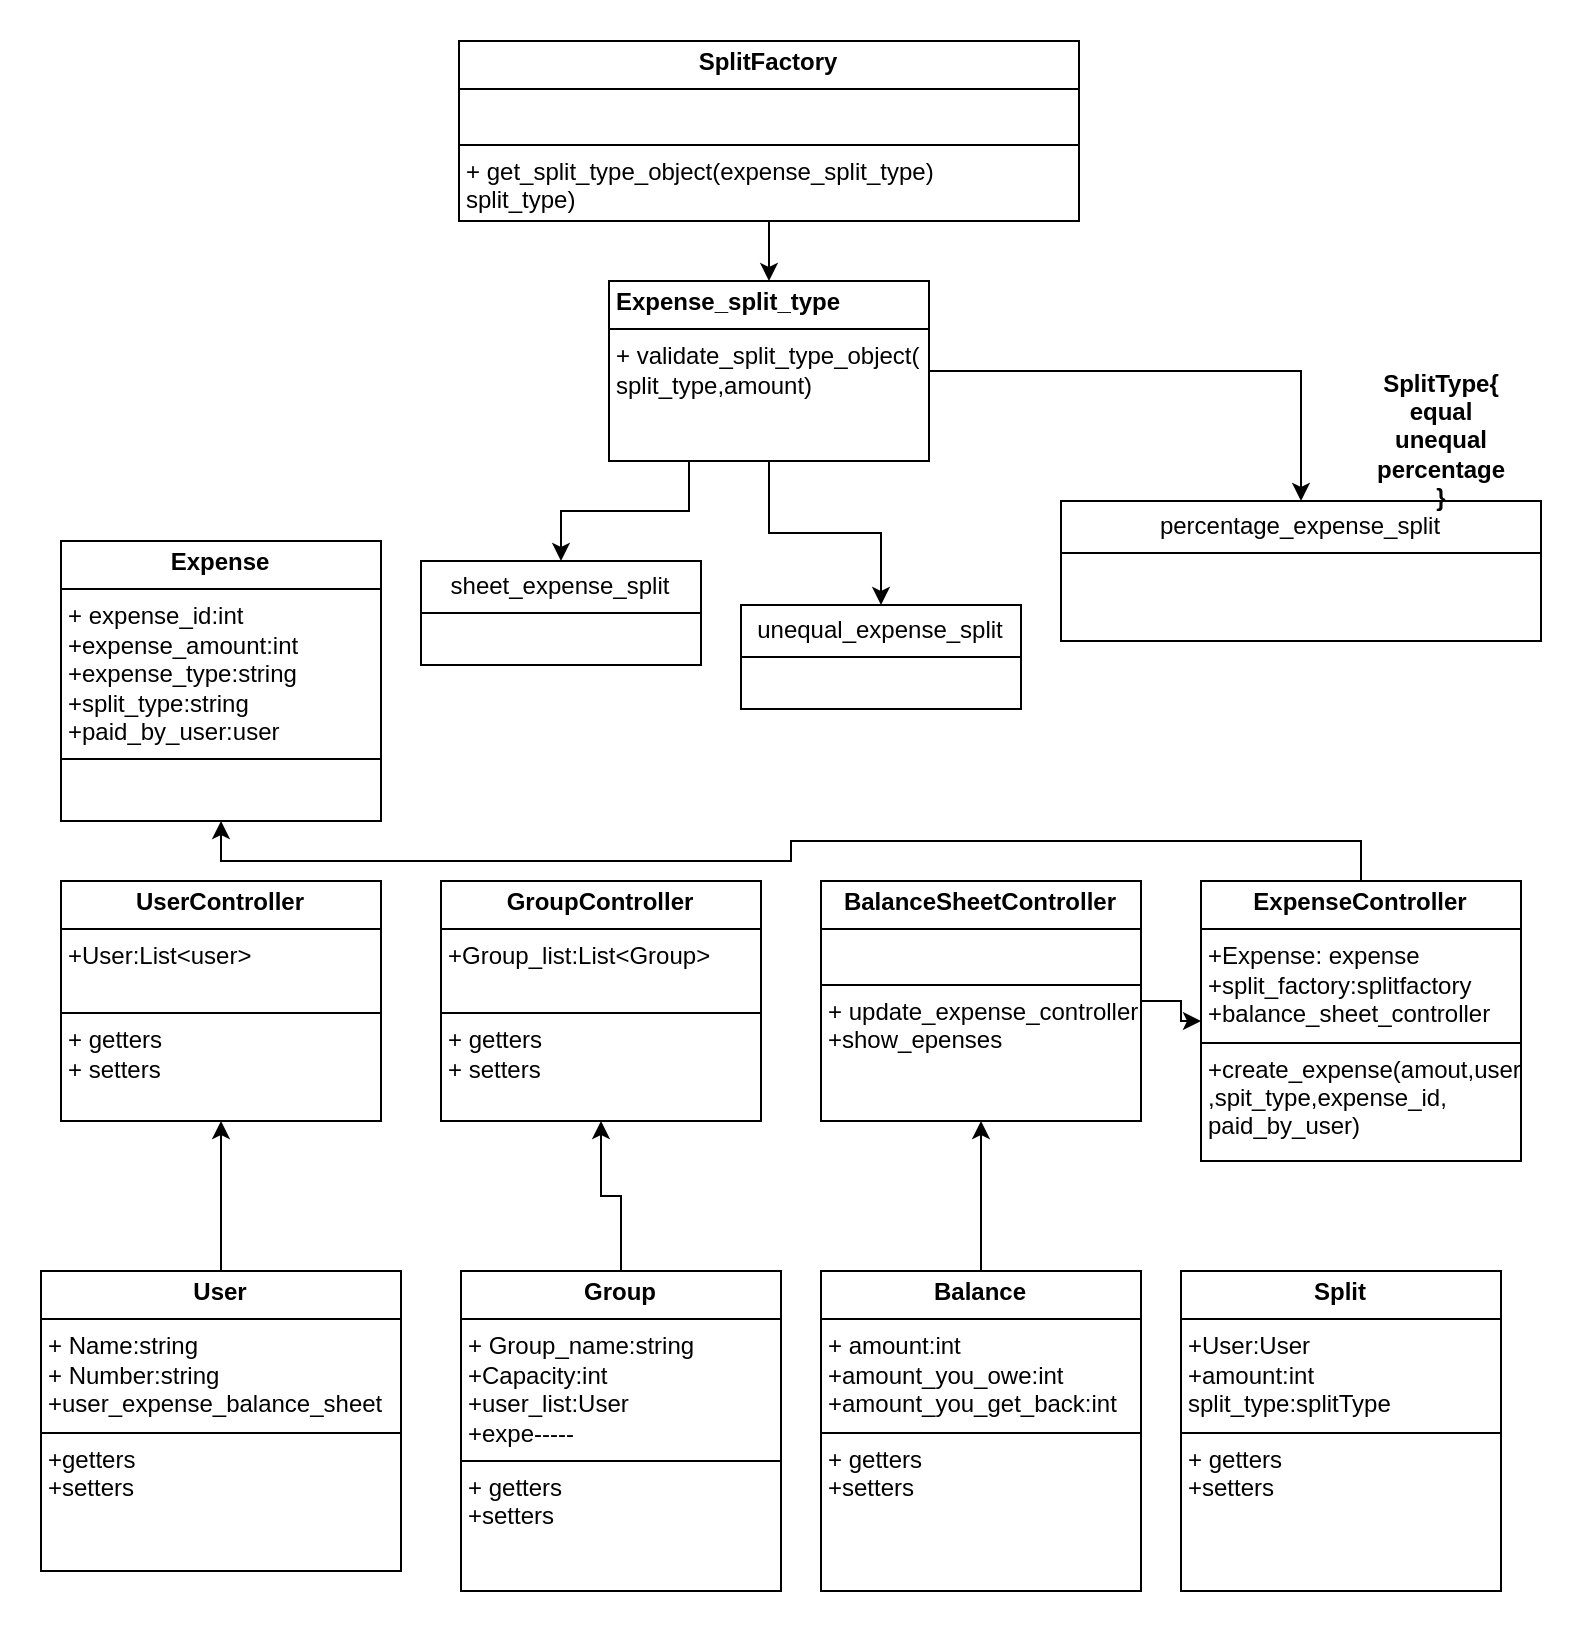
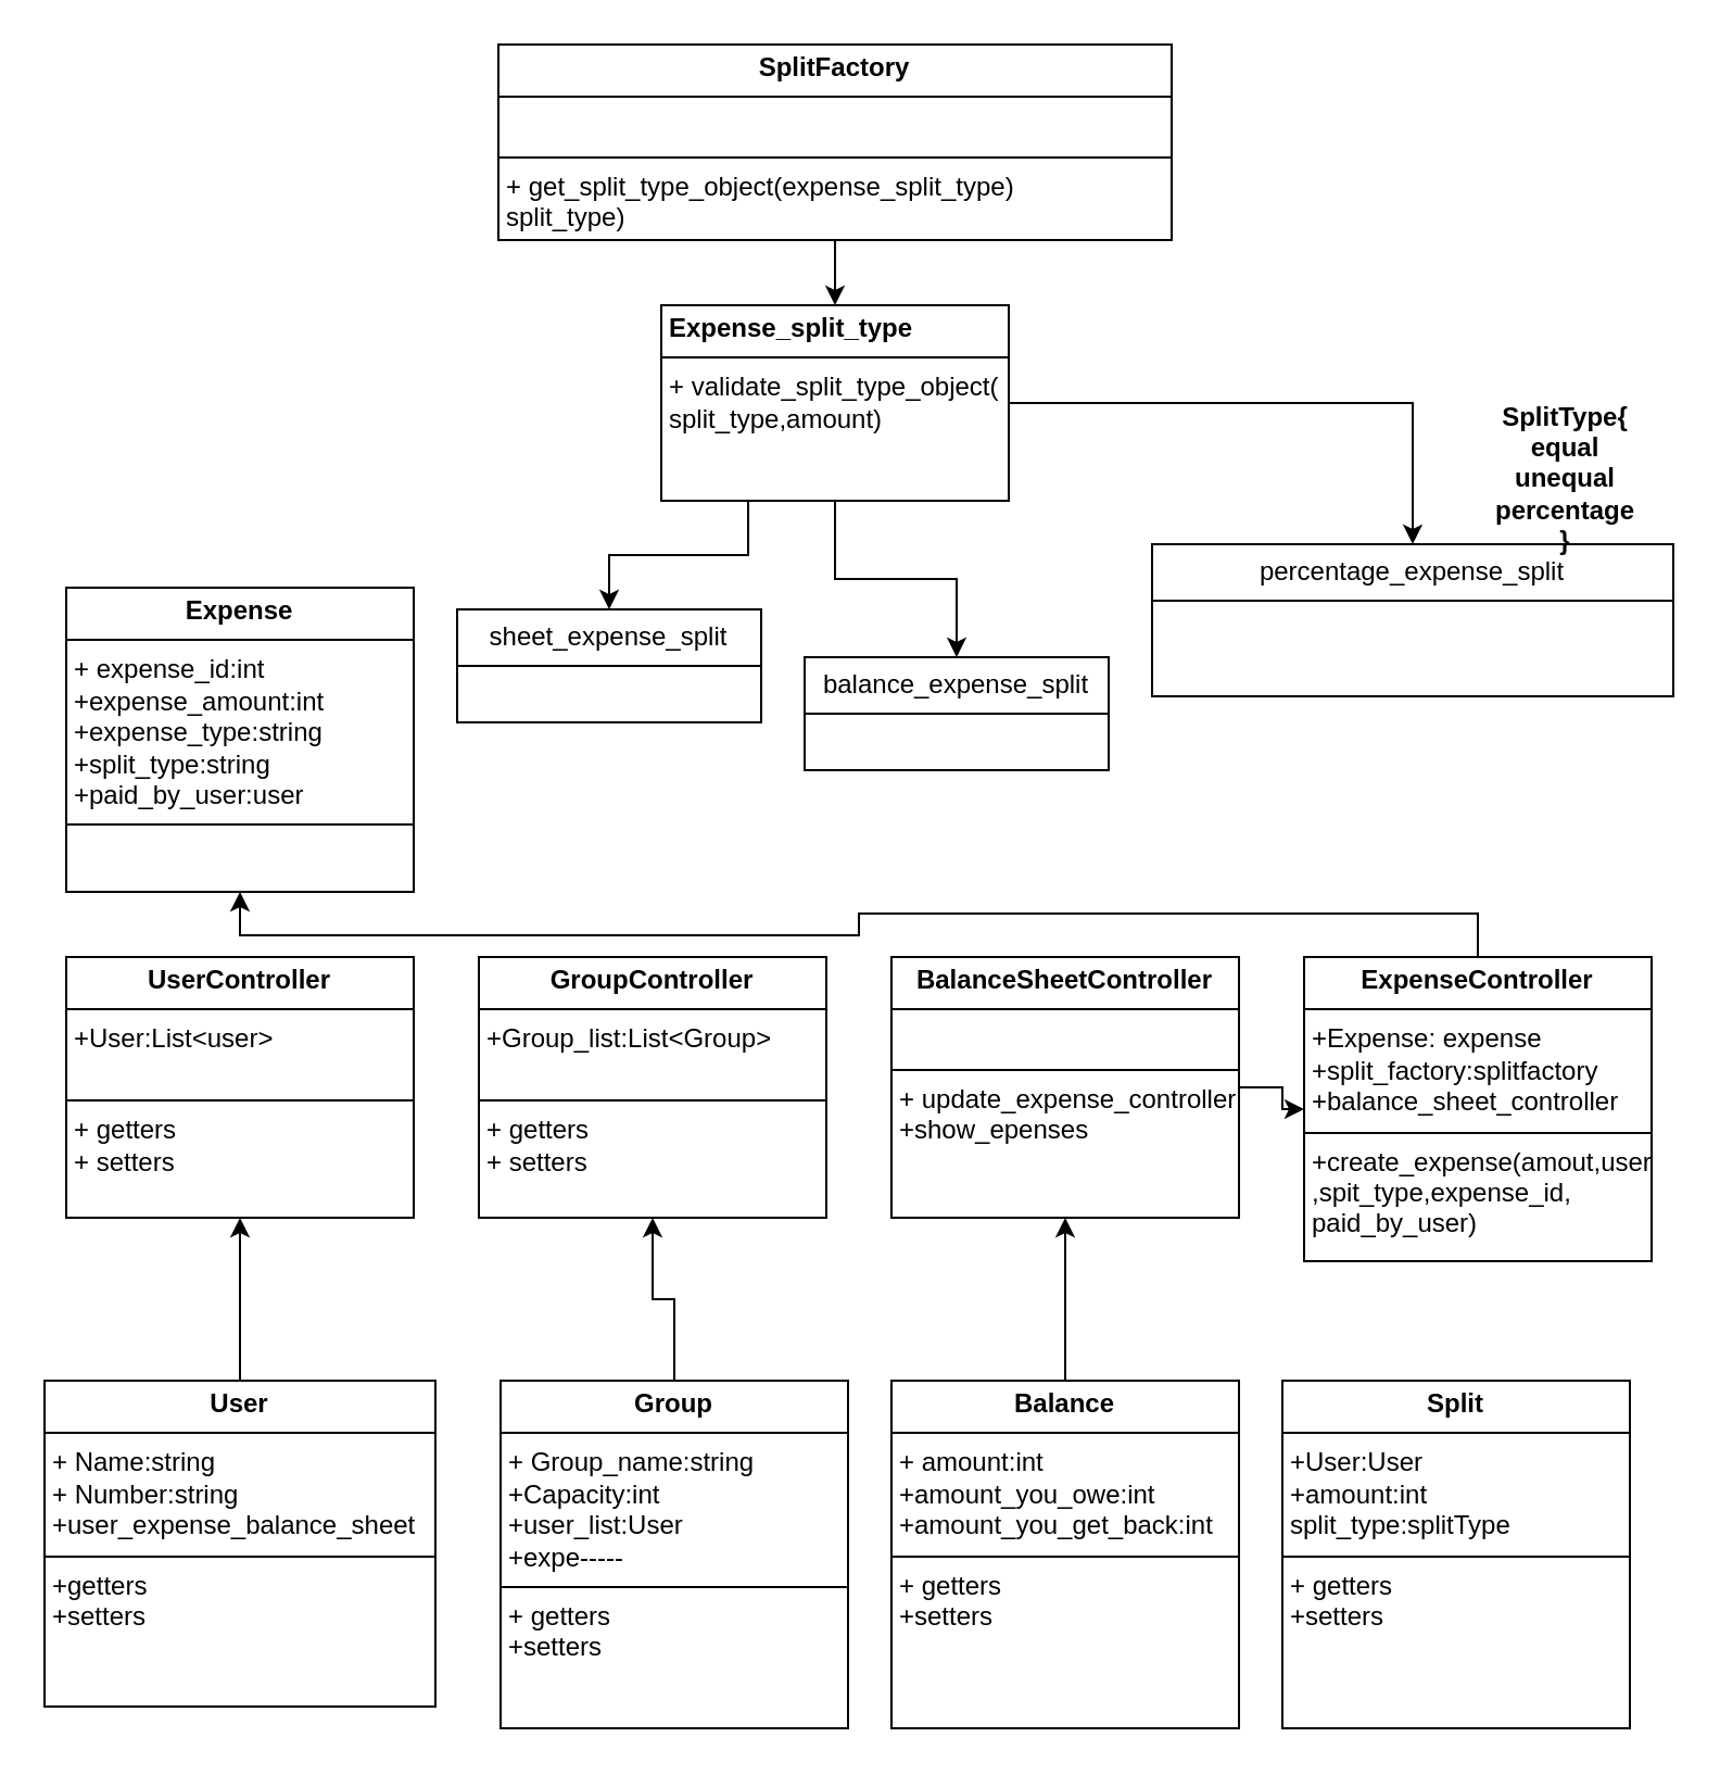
- <mxCell id="25" value="unequal_expense_split" style="swimlane;fontStyle=0;childLayout=stackLayout;horizontal=1;startSize=26;fillColor=none;horizontalStack=0;resizeParent=1;resizeParentMax=0;resizeLast=0;collapsible=1;marginBottom=0;whiteSpace=wrap;html=1;" vertex="1" parent="1"><mxGeometry x="370" y="302" width="140" height="52" as="geometry" /></mxCell>
+ <mxCell id="25" value="balance_expense_split" style="swimlane;fontStyle=0;childLayout=stackLayout;horizontal=1;startSize=26;fillColor=none;horizontalStack=0;resizeParent=1;resizeParentMax=0;resizeLast=0;collapsible=1;marginBottom=0;whiteSpace=wrap;html=1;" vertex="1" parent="1"><mxGeometry x="370" y="302" width="140" height="52" as="geometry" /></mxCell>
